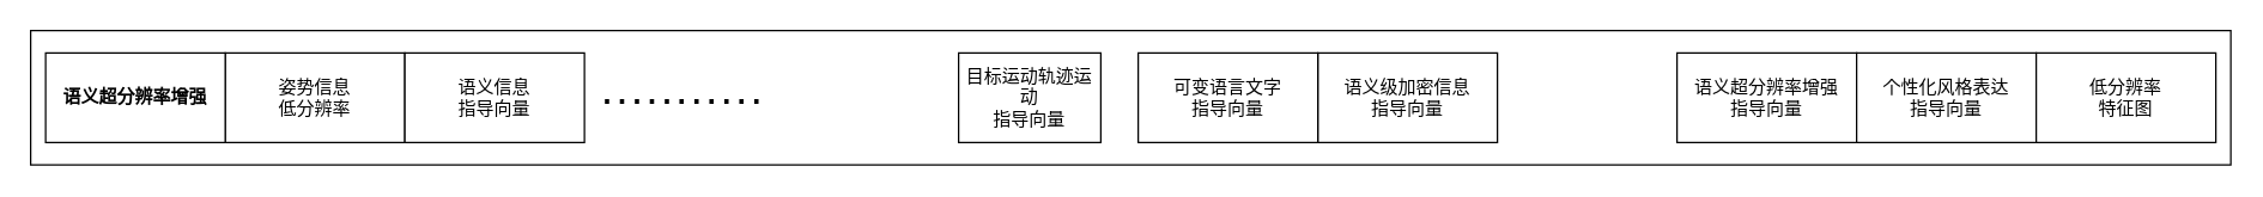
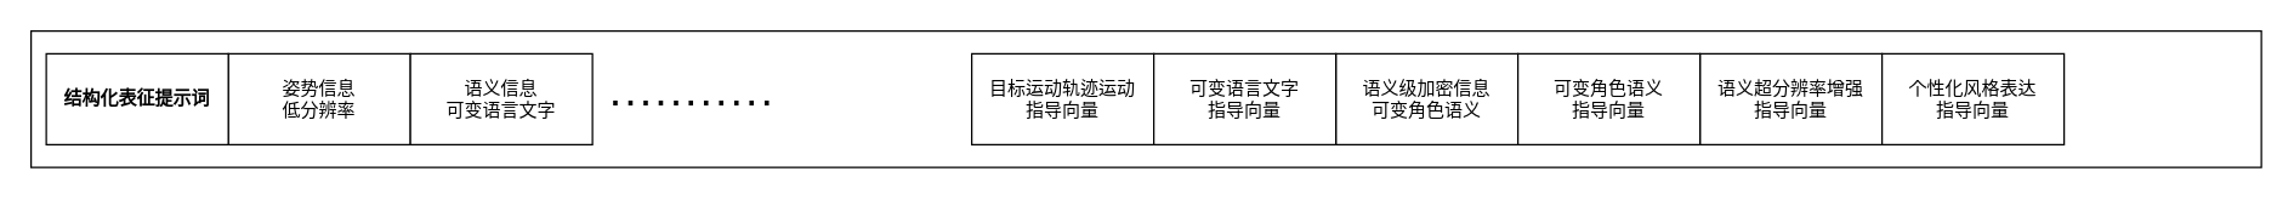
- <mxCell id="5" value="&lt;b&gt;语义超分辨率增强&lt;/b&gt;" style="rounded=0;whiteSpace=wrap;html=1;" vertex="1" parent="1"><mxGeometry x="30" y="35" width="120" height="60" as="geometry" /></mxCell>
+ <mxCell id="5" value="&lt;b&gt;结构化表征提示词&lt;/b&gt;" style="rounded=0;whiteSpace=wrap;html=1;" vertex="1" parent="1"><mxGeometry x="30" y="35" width="120" height="60" as="geometry" /></mxCell>
- <mxCell id="4" value="语义信息&lt;div&gt;指导向量&lt;/div&gt;" style="rounded=0;whiteSpace=wrap;html=1;" vertex="1" parent="1"><mxGeometry x="270" y="35" width="120" height="60" as="geometry" /></mxCell>
+ <mxCell id="4" value="语义信息&lt;div&gt;可变语言文字&lt;/div&gt;" style="rounded=0;whiteSpace=wrap;html=1;" vertex="1" parent="1"><mxGeometry x="270" y="35" width="120" height="60" as="geometry" /></mxCell>
- <mxCell id="7" value="目标运动轨迹运动&lt;div&gt;指导向量&lt;/div&gt;" style="rounded=0;whiteSpace=wrap;html=1;" vertex="1" parent="1"><mxGeometry x="640" y="35" width="95" height="60" as="geometry" /></mxCell>
+ <mxCell id="7" value="目标运动轨迹运动&lt;div&gt;指导向量&lt;/div&gt;" style="rounded=0;whiteSpace=wrap;html=1;" vertex="1" parent="1"><mxGeometry x="640" y="35" width="120" height="60" as="geometry" /></mxCell>
- <mxCell id="8" value="语义级加密信息&lt;div&gt;指导向量&lt;/div&gt;" style="rounded=0;whiteSpace=wrap;html=1;" vertex="1" parent="1"><mxGeometry x="880" y="35" width="120" height="60" as="geometry" /></mxCell>
+ <mxCell id="8" value="语义级加密信息&lt;div&gt;可变角色语义&lt;/div&gt;" style="rounded=0;whiteSpace=wrap;html=1;" vertex="1" parent="1"><mxGeometry x="880" y="35" width="120" height="60" as="geometry" /></mxCell>
+ <mxCell id="11" value="&lt;div&gt;可变角色语义&lt;/div&gt;&lt;div&gt;指导向量&lt;/div&gt;" style="rounded=0;whiteSpace=wrap;html=1;" vertex="1" parent="1"><mxGeometry x="1000" y="35" width="120" height="60" as="geometry" /></mxCell>
- <mxCell id="13" value="&lt;div&gt;低分辨率&lt;/div&gt;&lt;div&gt;特征图&lt;/div&gt;" style="rounded=0;whiteSpace=wrap;html=1;" vertex="1" parent="1"><mxGeometry x="1360" y="35" width="120" height="60" as="geometry" /></mxCell>
